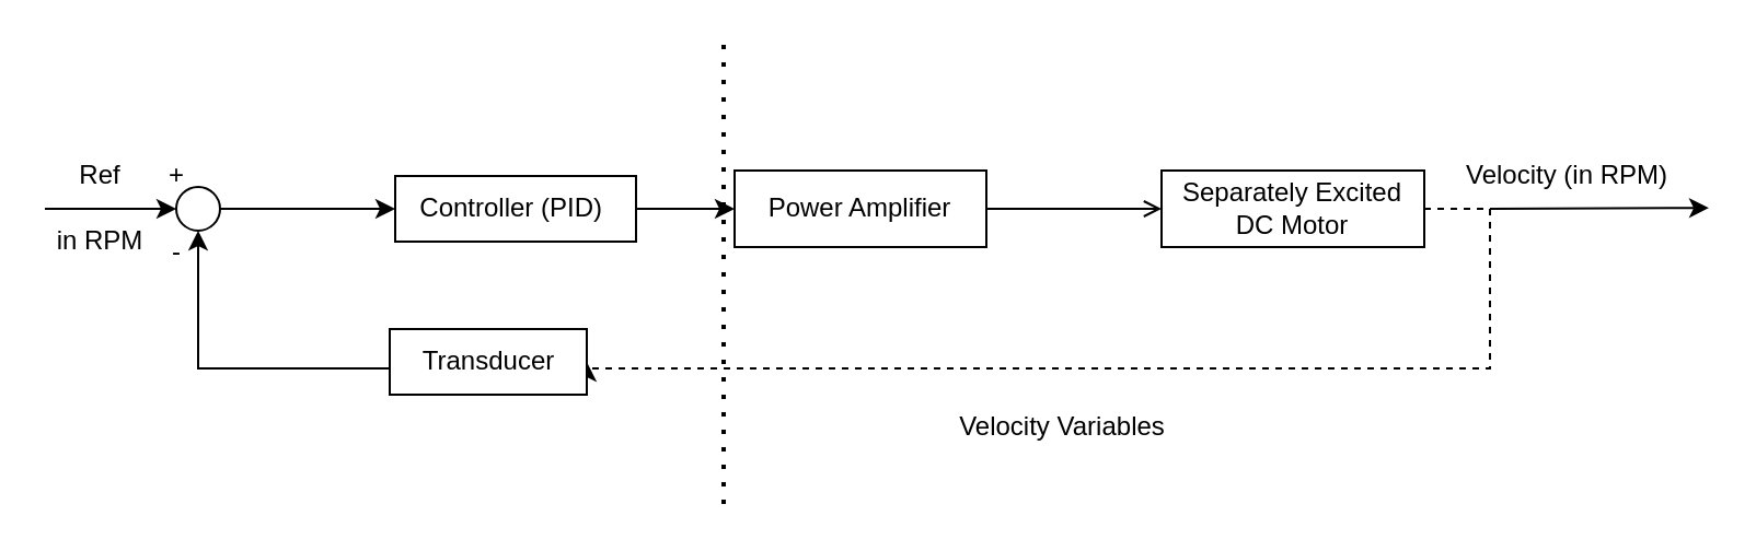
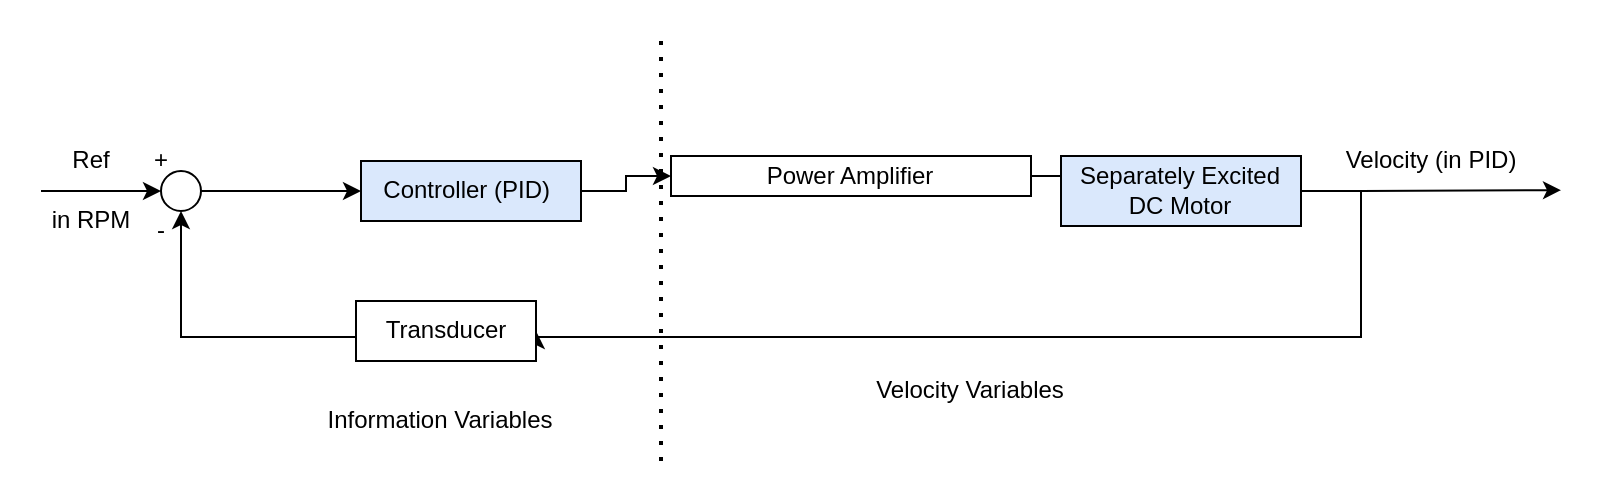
- <mxCell id="20" value="Velocity (in RPM)" style="text;html=1;align=center;verticalAlign=middle;resizable=0;points=[];autosize=1;" vertex="1" parent="1"><mxGeometry x="660" y="70" width="110" height="20" as="geometry" /></mxCell>
+ <mxCell id="20" value="Velocity (in PID)" style="text;html=1;align=center;verticalAlign=middle;resizable=0;points=[];autosize=1;" vertex="1" parent="1"><mxGeometry x="660" y="70" width="110" height="20" as="geometry" /></mxCell>
- <mxCell id="5" value="Controller (PID)&amp;nbsp;" style="rounded=0;whiteSpace=wrap;html=1;" parent="1" vertex="1"><mxGeometry x="180" y="80" width="110" height="30" as="geometry" /></mxCell>
+ <mxCell id="5" value="Controller (PID)&amp;nbsp;" style="rounded=0;whiteSpace=wrap;html=1;fillColor=#dae8fc;" parent="1" vertex="1"><mxGeometry x="180" y="80" width="110" height="30" as="geometry" /></mxCell>
- <mxCell id="7" value="Power Amplifier" style="whiteSpace=wrap;html=1;rounded=0;" parent="1" vertex="1"><mxGeometry x="335" y="77.5" width="115" height="35" as="geometry" /></mxCell>
+ <mxCell id="7" value="Power Amplifier" style="whiteSpace=wrap;html=1;rounded=0;" parent="1" vertex="1"><mxGeometry x="335" y="77.5" width="180" height="20" as="geometry" /></mxCell>
- <mxCell id="9" value="Separately Excited DC Motor" style="whiteSpace=wrap;html=1;rounded=0;" parent="1" vertex="1"><mxGeometry x="530" y="77.5" width="120" height="35" as="geometry" /></mxCell>
+ <mxCell id="9" value="Separately Excited DC Motor" style="whiteSpace=wrap;html=1;rounded=0;fillColor=#dae8fc;" parent="1" vertex="1"><mxGeometry x="530" y="77.5" width="120" height="35" as="geometry" /></mxCell>
- <mxCell id="8" value="" style="edgeStyle=orthogonalEdgeStyle;rounded=0;orthogonalLoop=1;jettySize=auto;html=1;entryX=1;entryY=0.5;entryDx=0;entryDy=0;dashed=1;" parent="1" source="9" target="11" edge="1"><mxGeometry relative="1" as="geometry"><mxPoint x="740" y="95" as="targetPoint" /><Array as="points"><mxPoint x="680" y="95" /><mxPoint x="680" y="168" /></Array></mxGeometry></mxCell>
+ <mxCell id="8" value="" style="edgeStyle=orthogonalEdgeStyle;rounded=0;orthogonalLoop=1;jettySize=auto;html=1;entryX=1;entryY=0.5;entryDx=0;entryDy=0;" parent="1" source="9" target="11" edge="1"><mxGeometry relative="1" as="geometry"><mxPoint x="740" y="95" as="targetPoint" /><Array as="points"><mxPoint x="680" y="95" /><mxPoint x="680" y="168" /></Array></mxGeometry></mxCell>
+ <mxCell id="19" value="Information Variables" style="text;html=1;strokeColor=none;fillColor=none;align=center;verticalAlign=middle;whiteSpace=wrap;rounded=0;" parent="1" vertex="1"><mxGeometry x="150" y="200" width="140" height="20" as="geometry" /></mxCell>
